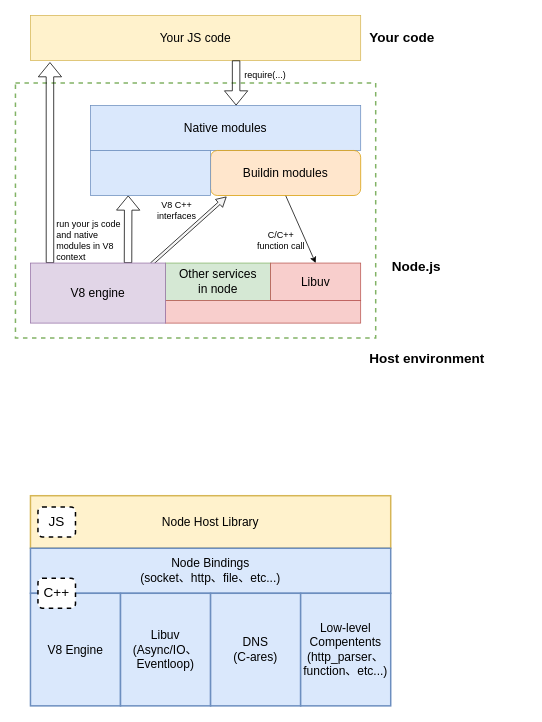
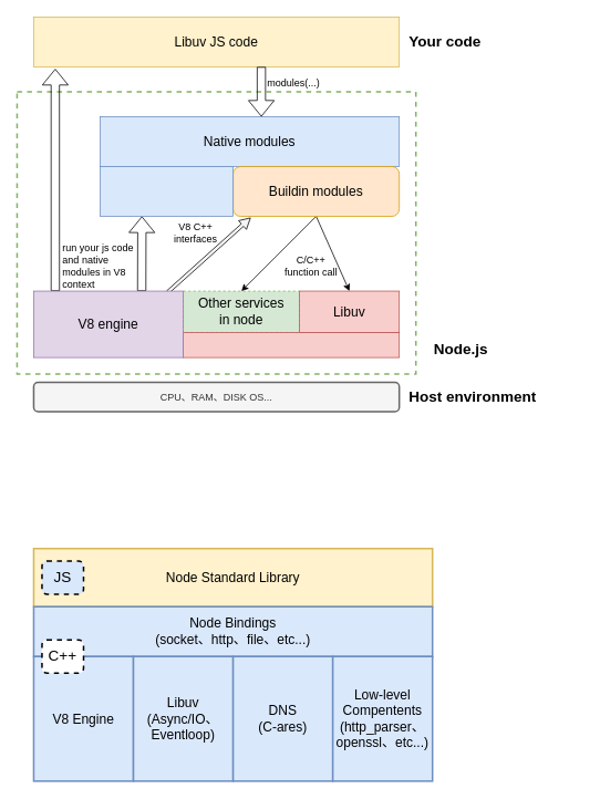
- <mxCell id="6" value="Your JS code" style="rounded=0;whiteSpace=wrap;html=1;fillColor=#fff2cc;strokeColor=#d6b656;fontSize=16;" parent="1" vertex="1"><mxGeometry x="40" y="20" width="440" height="60" as="geometry" /></mxCell>
+ <mxCell id="6" value="Libuv JS code" style="rounded=0;whiteSpace=wrap;html=1;fillColor=#fff2cc;strokeColor=#d6b656;fontSize=16;" parent="1" vertex="1"><mxGeometry x="40" y="20" width="440" height="60" as="geometry" /></mxCell>
- <mxCell id="20" value="require(...)" style="text;html=1;strokeColor=none;fillColor=none;align=center;verticalAlign=middle;whiteSpace=wrap;rounded=0;fontSize=12;" parent="1" vertex="1"><mxGeometry x="328" y="90" width="50" height="20" as="geometry" /></mxCell>
+ <mxCell id="20" value="modules(...)" style="text;html=1;strokeColor=none;fillColor=none;align=center;verticalAlign=middle;whiteSpace=wrap;rounded=0;fontSize=12;" parent="1" vertex="1"><mxGeometry x="328" y="90" width="50" height="20" as="geometry" /></mxCell>
- <mxCell id="8" style="rounded=0;orthogonalLoop=1;jettySize=auto;html=1;exitX=0.5;exitY=1;exitDx=0;exitDy=0;fontSize=12;" parent="1" source="10" target="7" edge="1"><mxGeometry relative="1" as="geometry" /></mxCell>
+ <mxCell id="8" style="rounded=0;orthogonalLoop=1;jettySize=auto;html=1;exitX=0.5;exitY=1;exitDx=0;exitDy=0;entryX=0.5;entryY=0;entryDx=0;entryDy=0;fontSize=12;" parent="1" source="10" target="12" edge="1"><mxGeometry relative="1" as="geometry" /></mxCell>
- <mxCell id="23" value="Node.js" style="text;html=1;strokeColor=none;fillColor=none;align=left;verticalAlign=middle;whiteSpace=wrap;rounded=0;fontSize=18;fontStyle=1" parent="1" vertex="1"><mxGeometry x="520" y="345" width="180" height="20" as="geometry" /></mxCell>
+ <mxCell id="23" value="Node.js" style="text;html=1;strokeColor=none;fillColor=none;align=left;verticalAlign=middle;whiteSpace=wrap;rounded=0;fontSize=18;fontStyle=1" parent="1" vertex="1"><mxGeometry x="520" y="410" width="180" height="20" as="geometry" /></mxCell>
- <mxCell id="12" value="Other services&lt;br&gt;in node" style="rounded=0;whiteSpace=wrap;html=1;fillColor=#d5e8d4;strokeColor=#82b366;fontSize=16;" parent="1" vertex="1"><mxGeometry x="220" y="350" width="140" height="50" as="geometry" /></mxCell>
+ <mxCell id="12" value="Other services&lt;br&gt;in node" style="rounded=0;whiteSpace=wrap;html=1;fillColor=#d5e8d4;strokeColor=#82b366;fontSize=16;dashed=1;" parent="1" vertex="1"><mxGeometry x="220" y="350" width="140" height="50" as="geometry" /></mxCell>
+ <mxCell id="21" value="CPU、RAM、DISK OS..." style="rounded=1;whiteSpace=wrap;html=1;strokeWidth=2;fillColor=#f5f5f5;fontSize=12;strokeColor=#666666;fontColor=#333333;" parent="1" vertex="1"><mxGeometry x="40" y="460" width="440" height="35" as="geometry" /></mxCell>
- <mxCell id="31" value="JS" style="rounded=1;whiteSpace=wrap;html=1;strokeWidth=2;fontSize=18;align=center;dashed=1;" parent="1" vertex="1"><mxGeometry x="50" y="675" width="50" height="40" as="geometry" /></mxCell>
+ <mxCell id="31" value="JS" style="rounded=1;whiteSpace=wrap;html=1;strokeWidth=2;fontSize=18;align=center;dashed=1;fillColor=#dae8fc;" parent="1" vertex="1"><mxGeometry x="50" y="675" width="50" height="40" as="geometry" /></mxCell>
- <mxCell id="25" value="Node Host Library" style="rounded=0;whiteSpace=wrap;html=1;fillColor=#fff2cc;strokeColor=#d6b656;fontSize=16;strokeWidth=2;" parent="1" vertex="1"><mxGeometry x="40" y="660" width="480" height="70" as="geometry" /></mxCell>
+ <mxCell id="25" value="Node Standard Library" style="rounded=0;whiteSpace=wrap;html=1;fillColor=#fff2cc;strokeColor=#d6b656;fontSize=16;strokeWidth=2;" parent="1" vertex="1"><mxGeometry x="40" y="660" width="480" height="70" as="geometry" /></mxCell>
- <mxCell id="30" value="Low-level Compentents&lt;br&gt;(http_parser、function、etc...)" style="rounded=0;whiteSpace=wrap;html=1;fillColor=#dae8fc;strokeColor=#6c8ebf;fontSize=16;strokeWidth=2;" parent="1" vertex="1"><mxGeometry x="400" y="790" width="120" height="150" as="geometry" /></mxCell>
+ <mxCell id="30" value="Low-level Compentents&lt;br&gt;(http_parser、openssl、etc...)" style="rounded=0;whiteSpace=wrap;html=1;fillColor=#dae8fc;strokeColor=#6c8ebf;fontSize=16;strokeWidth=2;" parent="1" vertex="1"><mxGeometry x="400" y="790" width="120" height="150" as="geometry" /></mxCell>
